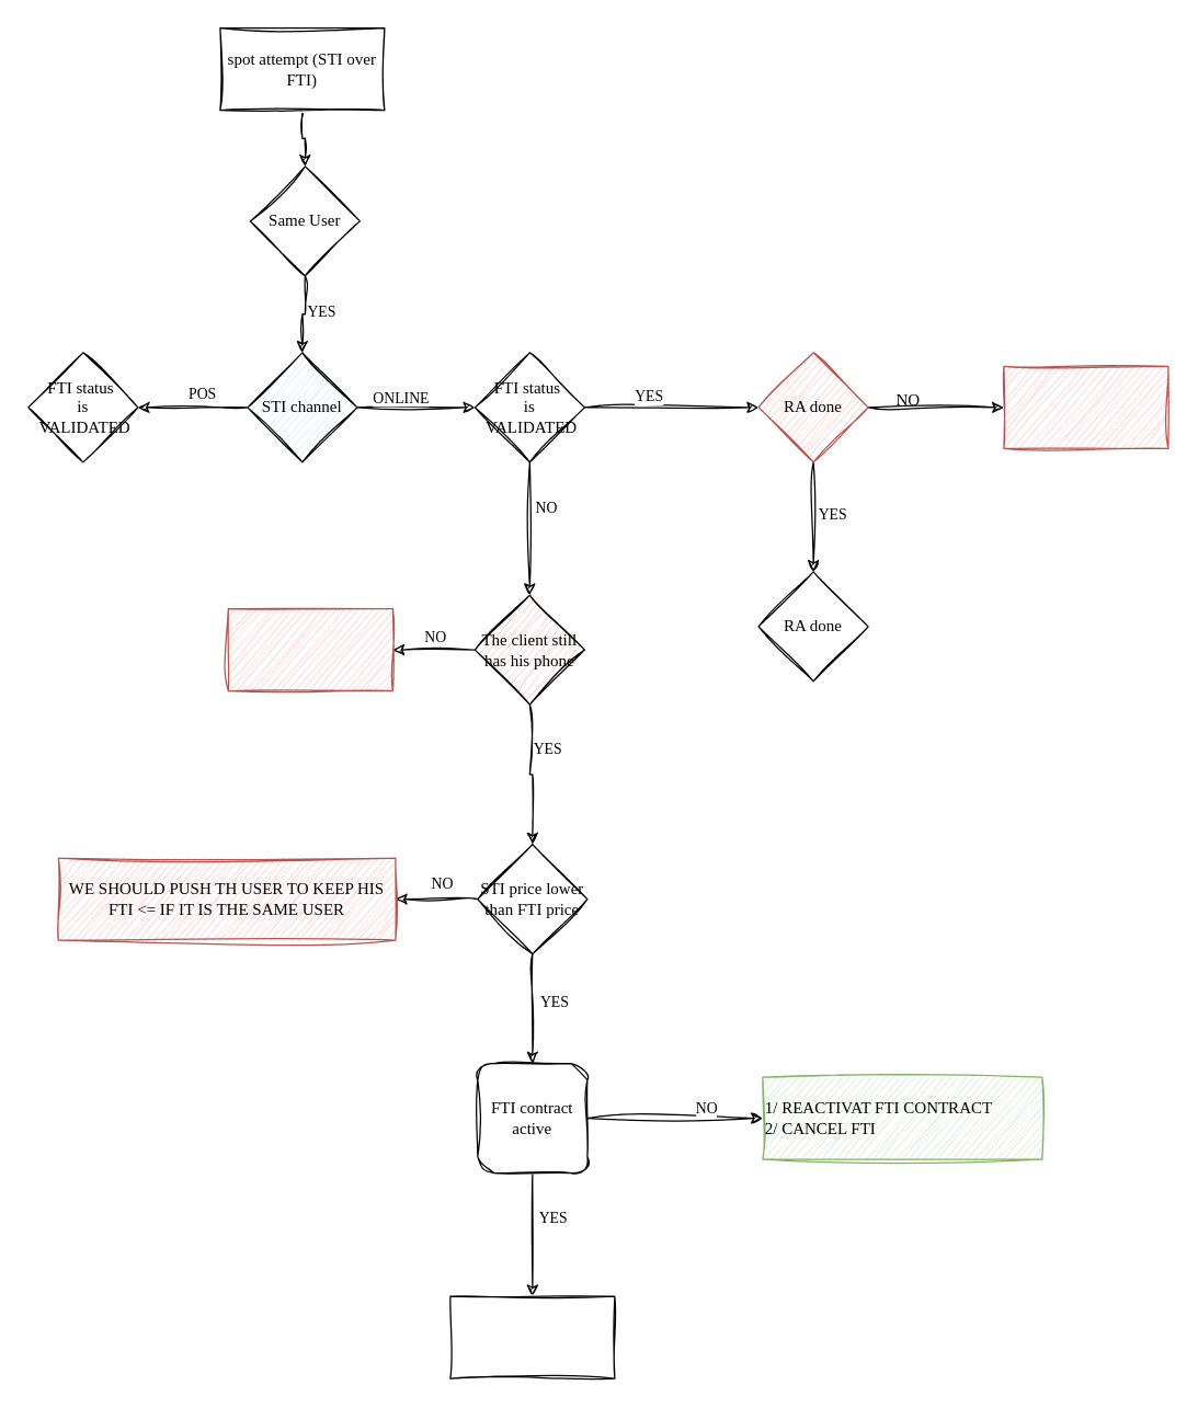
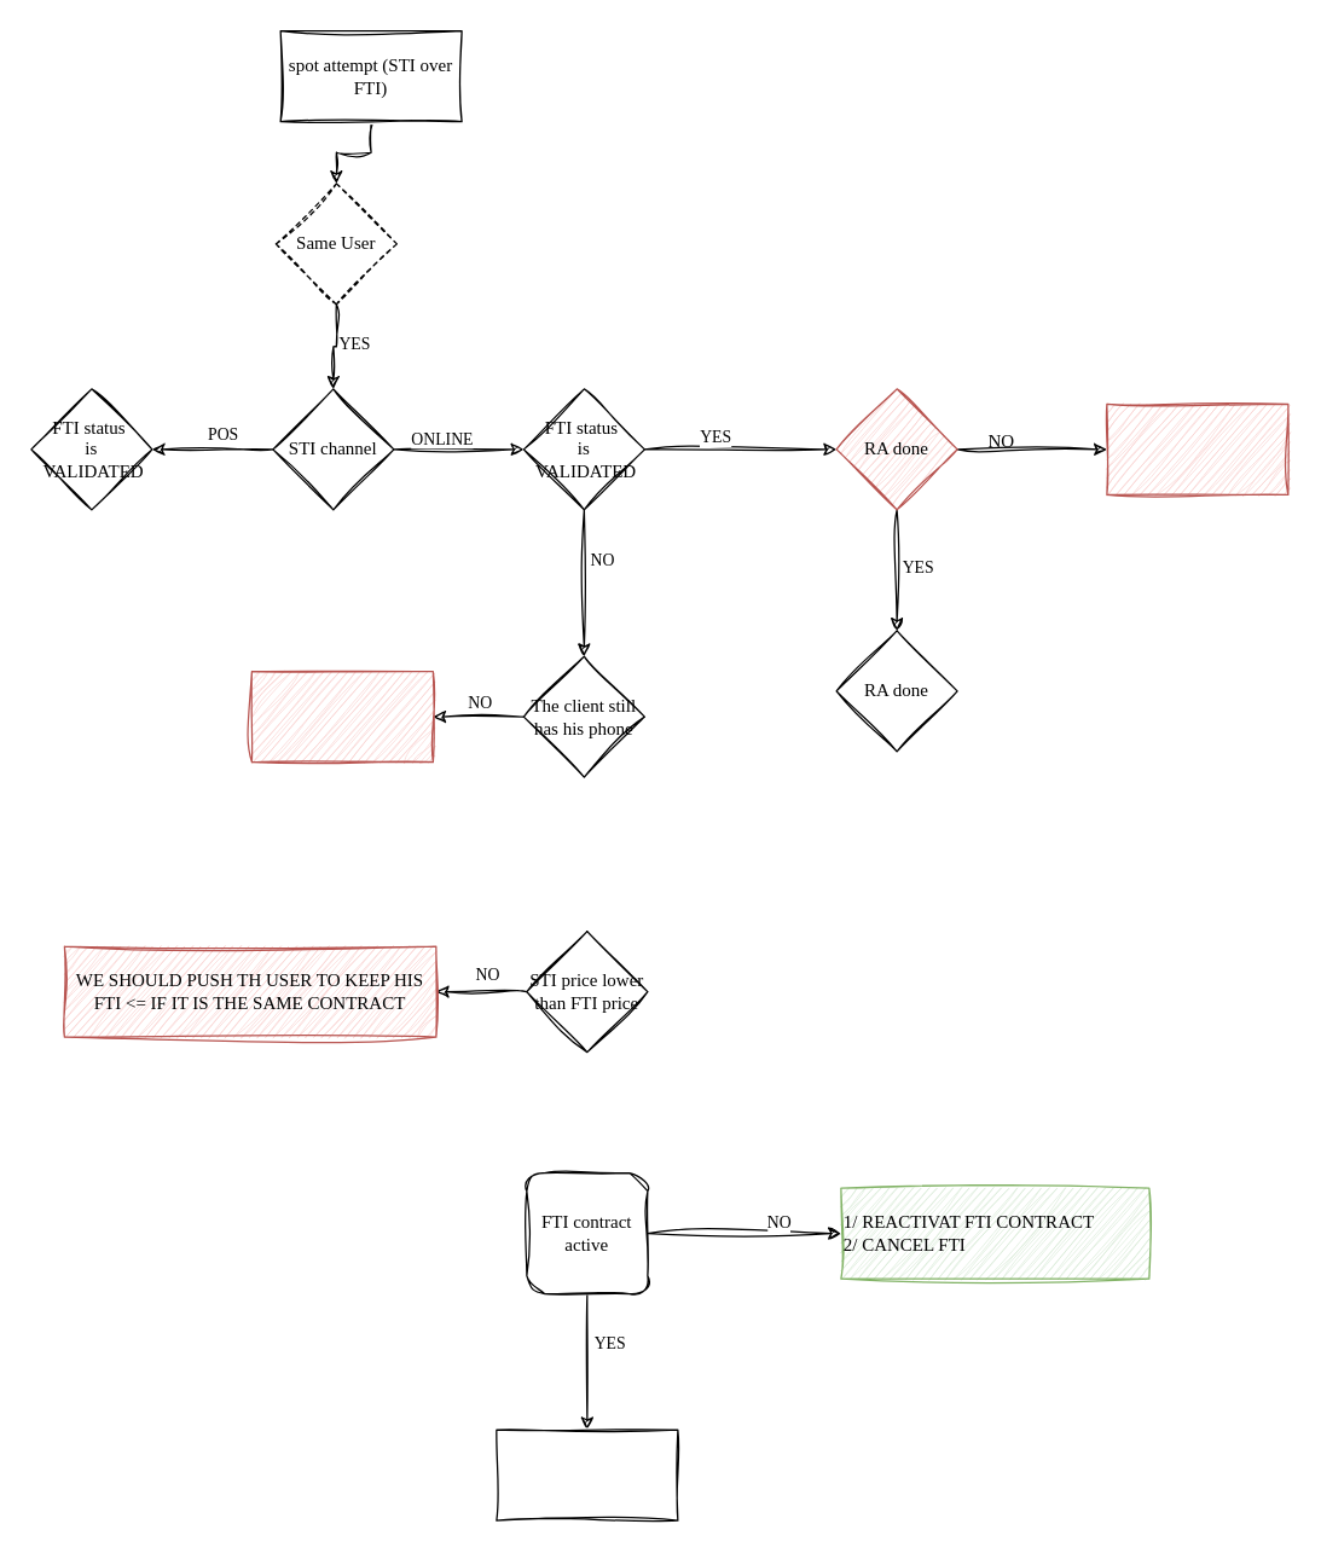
- <mxCell id="3" value="spot attempt (STI over FTI)" style="rounded=0;whiteSpace=wrap;html=1;sketch=1;hachureGap=4;jiggle=2;curveFitting=1;fontFamily=Architects Daughter;fontSource=https%3A%2F%2Ffonts.googleapis.com%2Fcss%3Ffamily%3DArchitects%2BDaughter;" vertex="1" parent="1"><mxGeometry x="160" y="20" width="120" height="60" as="geometry" /></mxCell>
+ <mxCell id="3" value="spot attempt (STI over FTI)" style="rounded=0;whiteSpace=wrap;html=1;sketch=1;hachureGap=4;jiggle=2;curveFitting=1;fontFamily=Architects Daughter;fontSource=https%3A%2F%2Ffonts.googleapis.com%2Fcss%3Ffamily%3DArchitects%2BDaughter;" vertex="1" parent="1"><mxGeometry x="185" y="20" width="120" height="60" as="geometry" /></mxCell>
- <mxCell id="43" value="Same User" style="rhombus;whiteSpace=wrap;html=1;sketch=1;hachureGap=4;jiggle=2;curveFitting=1;fontFamily=Architects Daughter;fontSource=https%3A%2F%2Ffonts.googleapis.com%2Fcss%3Ffamily%3DArchitects%2BDaughter;" vertex="1" parent="1"><mxGeometry x="182" y="121" width="80" height="80" as="geometry" /></mxCell>
+ <mxCell id="43" value="Same User" style="rhombus;whiteSpace=wrap;html=1;sketch=1;hachureGap=4;jiggle=2;curveFitting=1;fontFamily=Architects Daughter;fontSource=https%3A%2F%2Ffonts.googleapis.com%2Fcss%3Ffamily%3DArchitects%2BDaughter;dashed=1;" vertex="1" parent="1"><mxGeometry x="182" y="121" width="80" height="80" as="geometry" /></mxCell>
- <mxCell id="8" value="STI channel" style="rhombus;whiteSpace=wrap;html=1;fontFamily=Architects Daughter;rounded=0;sketch=1;hachureGap=4;jiggle=2;curveFitting=1;fontSource=https%3A%2F%2Ffonts.googleapis.com%2Fcss%3Ffamily%3DArchitects%2BDaughter;fillColor=#dae8fc;" vertex="1" parent="1"><mxGeometry x="180" y="257" width="80" height="80" as="geometry" /></mxCell>
+ <mxCell id="8" value="STI channel" style="rhombus;whiteSpace=wrap;html=1;fontFamily=Architects Daughter;rounded=0;sketch=1;hachureGap=4;jiggle=2;curveFitting=1;fontSource=https%3A%2F%2Ffonts.googleapis.com%2Fcss%3Ffamily%3DArchitects%2BDaughter;" vertex="1" parent="1"><mxGeometry x="180" y="257" width="80" height="80" as="geometry" /></mxCell>
- <mxCell id="26" value="The client still has his phone" style="rhombus;whiteSpace=wrap;html=1;sketch=1;hachureGap=4;jiggle=2;curveFitting=1;fontFamily=Architects Daughter;fontSource=https%3A%2F%2Ffonts.googleapis.com%2Fcss%3Ffamily%3DArchitects%2BDaughter;fillColor=#f8cecc;" vertex="1" parent="1"><mxGeometry x="346" y="434" width="80" height="80" as="geometry" /></mxCell>
+ <mxCell id="26" value="The client still has his phone" style="rhombus;whiteSpace=wrap;html=1;sketch=1;hachureGap=4;jiggle=2;curveFitting=1;fontFamily=Architects Daughter;fontSource=https%3A%2F%2Ffonts.googleapis.com%2Fcss%3Ffamily%3DArchitects%2BDaughter;" vertex="1" parent="1"><mxGeometry x="346" y="434" width="80" height="80" as="geometry" /></mxCell>
- <mxCell id="24" value="" style="edgeStyle=orthogonalEdgeStyle;rounded=0;sketch=1;hachureGap=4;jiggle=2;curveFitting=1;orthogonalLoop=1;jettySize=auto;html=1;fontFamily=Architects Daughter;fontSource=https%3A%2F%2Ffonts.googleapis.com%2Fcss%3Ffamily%3DArchitects%2BDaughter;entryX=0.5;entryY=0;entryDx=0;entryDy=0;" edge="1" parent="1" source="26" target="32"><mxGeometry relative="1" as="geometry"><mxPoint x="386" y="604" as="targetPoint" /></mxGeometry></mxCell>
- <mxCell id="25" value="YES" style="edgeLabel;html=1;align=center;verticalAlign=middle;resizable=0;points=[];sketch=1;hachureGap=4;jiggle=2;curveFitting=1;fontFamily=Architects Daughter;fontSource=https%3A%2F%2Ffonts.googleapis.com%2Fcss%3Ffamily%3DArchitects%2BDaughter;" vertex="1" connectable="0" parent="24"><mxGeometry x="-0.382" y="2" relative="1" as="geometry"><mxPoint x="10" y="-1" as="offset" /></mxGeometry></mxCell>
- <mxCell id="33" value="WE SHOULD PUSH TH USER TO KEEP HIS FTI &amp;lt;= IF IT IS THE SAME USER" style="whiteSpace=wrap;html=1;fontFamily=Architects Daughter;sketch=1;hachureGap=4;jiggle=2;curveFitting=1;fontSource=https%3A%2F%2Ffonts.googleapis.com%2Fcss%3Ffamily%3DArchitects%2BDaughter;fillColor=#f8cecc;strokeColor=#b85450;" vertex="1" parent="1"><mxGeometry x="42" y="626" width="246" height="60" as="geometry" /></mxCell>
+ <mxCell id="33" value="WE SHOULD PUSH TH USER TO KEEP HIS FTI &amp;lt;= IF IT IS THE SAME CONTRACT" style="whiteSpace=wrap;html=1;fontFamily=Architects Daughter;sketch=1;hachureGap=4;jiggle=2;curveFitting=1;fontSource=https%3A%2F%2Ffonts.googleapis.com%2Fcss%3Ffamily%3DArchitects%2BDaughter;fillColor=#f8cecc;strokeColor=#b85450;" vertex="1" parent="1"><mxGeometry x="42" y="626" width="246" height="60" as="geometry" /></mxCell>
- <mxCell id="30" value="" style="edgeStyle=orthogonalEdgeStyle;rounded=0;sketch=1;hachureGap=4;jiggle=2;curveFitting=1;orthogonalLoop=1;jettySize=auto;html=1;fontFamily=Architects Daughter;fontSource=https%3A%2F%2Ffonts.googleapis.com%2Fcss%3Ffamily%3DArchitects%2BDaughter;" edge="1" parent="1" source="32" target="38"><mxGeometry relative="1" as="geometry" /></mxCell>
- <mxCell id="31" value="YES" style="edgeLabel;html=1;align=center;verticalAlign=middle;resizable=0;points=[];sketch=1;hachureGap=4;jiggle=2;curveFitting=1;fontFamily=Architects Daughter;fontSource=https%3A%2F%2Ffonts.googleapis.com%2Fcss%3Ffamily%3DArchitects%2BDaughter;" vertex="1" connectable="0" parent="30"><mxGeometry x="-0.125" y="3" relative="1" as="geometry"><mxPoint x="12" y="-1" as="offset" /></mxGeometry></mxCell>
